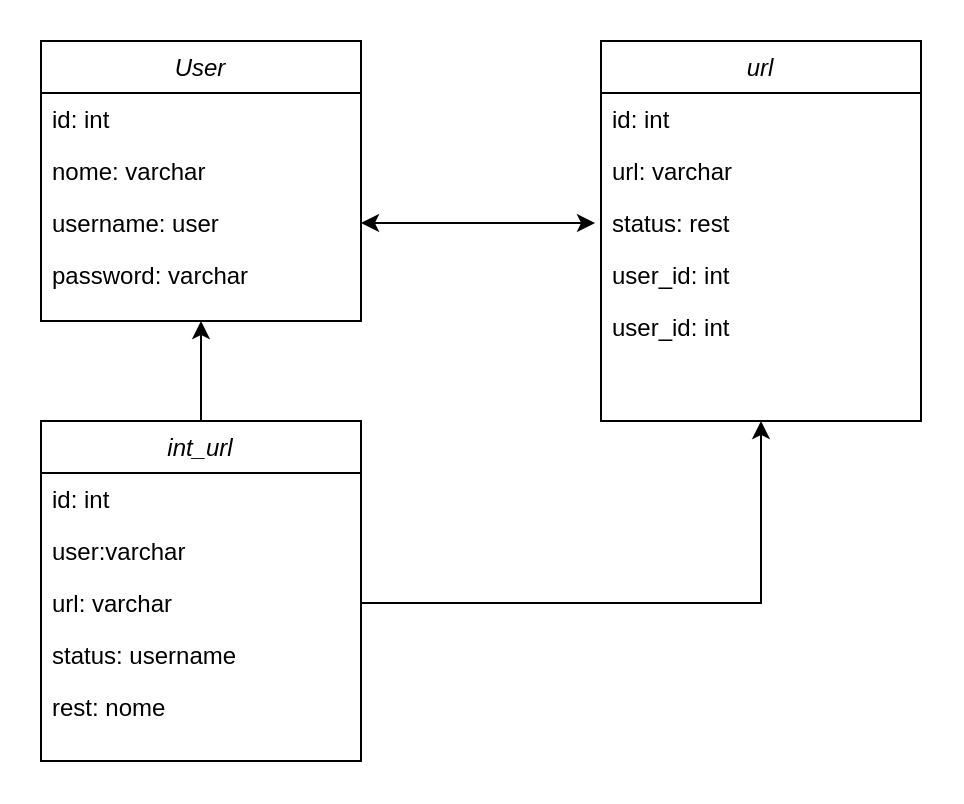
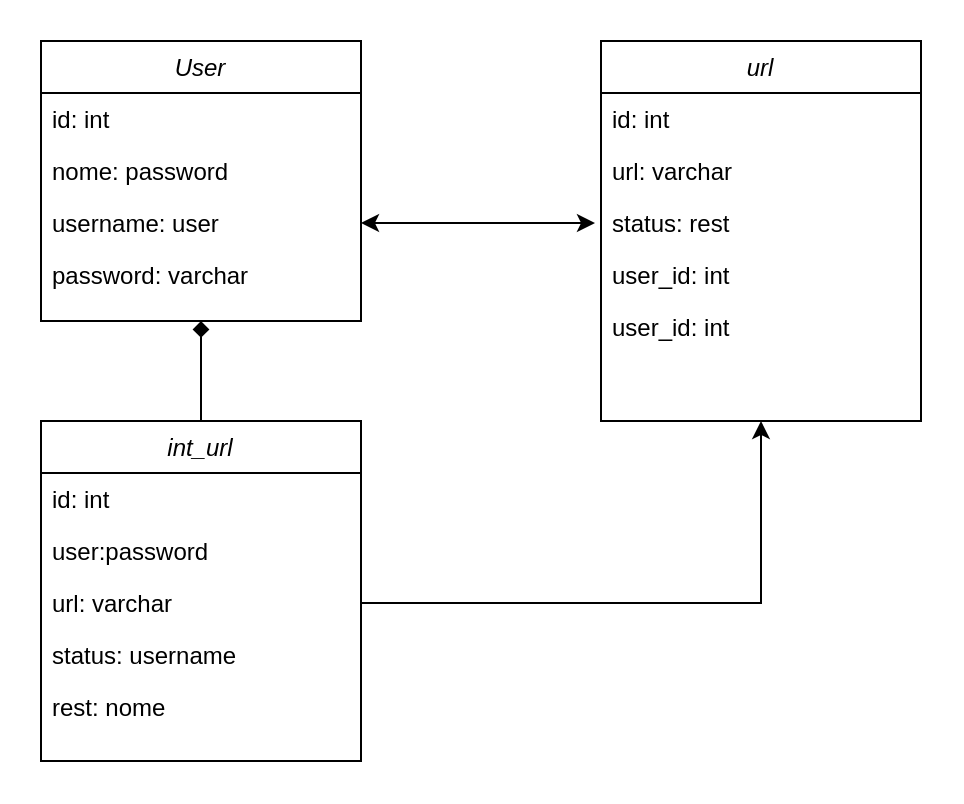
- <mxCell id="4" value="nome: varchar" style="text;align=left;verticalAlign=top;spacingLeft=4;spacingRight=4;overflow=hidden;rotatable=0;points=[[0,0.5],[1,0.5]];portConstraint=eastwest;rounded=0;shadow=0;html=0;" parent="2" vertex="1"><mxGeometry y="52" width="160" height="26" as="geometry" /></mxCell>
+ <mxCell id="4" value="nome: password" style="text;align=left;verticalAlign=top;spacingLeft=4;spacingRight=4;overflow=hidden;rotatable=0;points=[[0,0.5],[1,0.5]];portConstraint=eastwest;rounded=0;shadow=0;html=0;" parent="2" vertex="1"><mxGeometry y="52" width="160" height="26" as="geometry" /></mxCell>
- <mxCell id="14" style="edgeStyle=orthogonalEdgeStyle;rounded=0;orthogonalLoop=1;jettySize=auto;html=1;exitX=0.5;exitY=0;exitDx=0;exitDy=0;entryX=0.5;entryY=1;entryDx=0;entryDy=0;" edge="1" parent="1" source="15" target="2"><mxGeometry relative="1" as="geometry" /></mxCell>
+ <mxCell id="14" style="edgeStyle=orthogonalEdgeStyle;rounded=0;orthogonalLoop=1;jettySize=auto;html=1;exitX=0.5;exitY=0;exitDx=0;exitDy=0;entryX=0.5;entryY=1;entryDx=0;entryDy=0;endArrow=diamond;" edge="1" parent="1" source="15" target="2"><mxGeometry relative="1" as="geometry" /></mxCell>
- <mxCell id="17" value="user:varchar" style="text;align=left;verticalAlign=top;spacingLeft=4;spacingRight=4;overflow=hidden;rotatable=0;points=[[0,0.5],[1,0.5]];portConstraint=eastwest;rounded=0;shadow=0;html=0;" vertex="1" parent="15"><mxGeometry y="52" width="160" height="26" as="geometry" /></mxCell>
+ <mxCell id="17" value="user:password" style="text;align=left;verticalAlign=top;spacingLeft=4;spacingRight=4;overflow=hidden;rotatable=0;points=[[0,0.5],[1,0.5]];portConstraint=eastwest;rounded=0;shadow=0;html=0;" vertex="1" parent="15"><mxGeometry y="52" width="160" height="26" as="geometry" /></mxCell>
